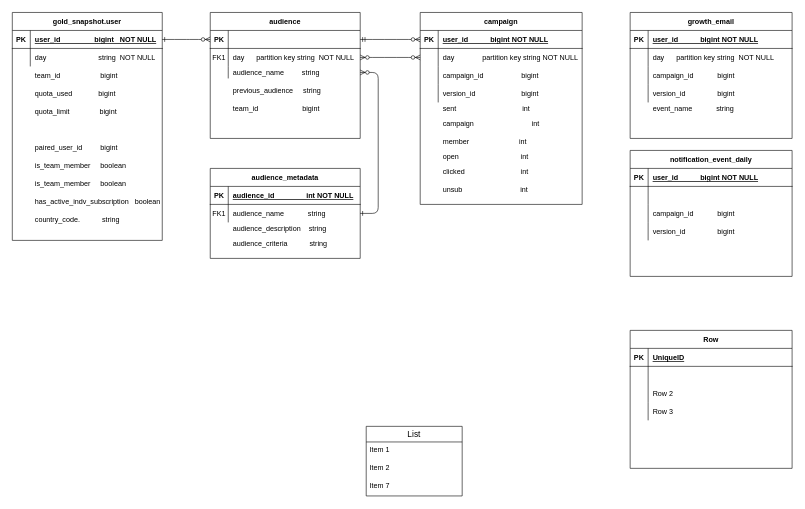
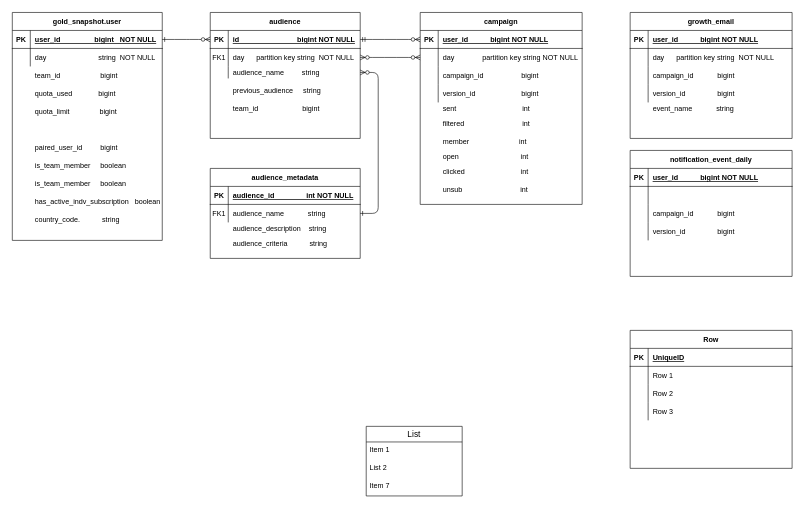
+ <mxCell id="6" value="id                             bigint NOT NULL" style="shape=partialRectangle;overflow=hidden;connectable=0;fillColor=none;top=0;left=0;bottom=0;right=0;align=left;spacingLeft=6;fontStyle=5;" parent="4" vertex="1"><mxGeometry x="30" width="220" height="30" as="geometry" /></mxCell>
- <mxCell id="88" value="campaign                             int" style="shape=partialRectangle;connectable=0;fillColor=none;top=0;left=0;bottom=0;right=0;align=left;spacingLeft=6;overflow=hidden;" vertex="1" parent="1"><mxGeometry x="730" y="190" width="240" height="30" as="geometry" /></mxCell>
+ <mxCell id="88" value="filtered                             int" style="shape=partialRectangle;connectable=0;fillColor=none;top=0;left=0;bottom=0;right=0;align=left;spacingLeft=6;overflow=hidden;" vertex="1" parent="1"><mxGeometry x="730" y="190" width="240" height="30" as="geometry" /></mxCell>
+ <mxCell id="79" value="Row 1" style="shape=partialRectangle;connectable=0;fillColor=none;top=0;left=0;bottom=0;right=0;align=left;spacingLeft=6;overflow=hidden;" vertex="1" parent="77"><mxGeometry x="30" width="240" height="30" as="geometry" /></mxCell>
- <mxCell id="71" value="Item 2" style="text;strokeColor=none;fillColor=none;spacingLeft=4;spacingRight=4;overflow=hidden;rotatable=0;points=[[0,0.5],[1,0.5]];portConstraint=eastwest;fontSize=12;" vertex="1" parent="69"><mxGeometry y="56" width="160" height="30" as="geometry" /></mxCell>
+ <mxCell id="71" value="List 2" style="text;strokeColor=none;fillColor=none;spacingLeft=4;spacingRight=4;overflow=hidden;rotatable=0;points=[[0,0.5],[1,0.5]];portConstraint=eastwest;fontSize=12;" vertex="1" parent="69"><mxGeometry y="56" width="160" height="30" as="geometry" /></mxCell>
